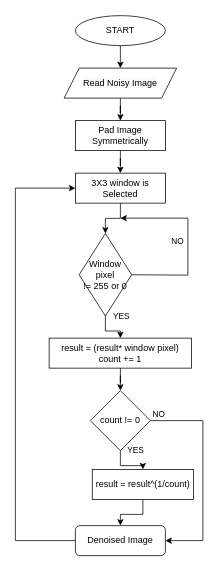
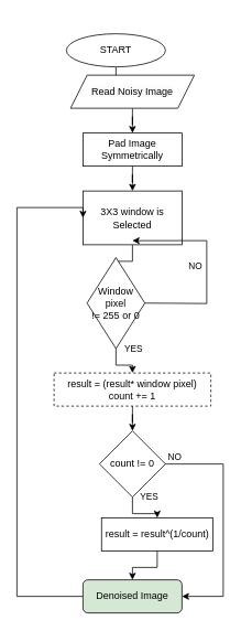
- <mxCell id="3" value="START" style="ellipse;whiteSpace=wrap;html=1;" vertex="1" parent="1"><mxGeometry x="100" y="20" width="120" height="40" as="geometry" /></mxCell>
+ <mxCell id="3" value="START" style="ellipse;whiteSpace=wrap;html=1;" vertex="1" parent="1"><mxGeometry x="80" y="40" width="120" height="40" as="geometry" /></mxCell>
- <mxCell id="9" value="3X3 window is Selected" style="whiteSpace=wrap;html=1;" vertex="1" parent="1"><mxGeometry x="100" y="230" width="120" height="40" as="geometry" /></mxCell>
+ <mxCell id="9" value="3X3 window is Selected" style="whiteSpace=wrap;html=1;" vertex="1" parent="1"><mxGeometry x="100" y="230" width="120" height="65" as="geometry" /></mxCell>
- <mxCell id="16" value="result = (result* window pixel)&lt;br&gt;count += 1" style="whiteSpace=wrap;html=1;" vertex="1" parent="1"><mxGeometry x="65" y="450" width="190" height="40" as="geometry" /></mxCell>
+ <mxCell id="16" value="result = (result* window pixel)&lt;br&gt;count += 1" style="whiteSpace=wrap;html=1;dashed=1;" vertex="1" parent="1"><mxGeometry x="65" y="450" width="190" height="40" as="geometry" /></mxCell>
- <mxCell id="24" value="Denoised Image" style="rounded=1;whiteSpace=wrap;html=1;" vertex="1" parent="1"><mxGeometry x="100" y="700" width="120" height="40" as="geometry" /></mxCell>
+ <mxCell id="24" value="Denoised Image" style="rounded=1;whiteSpace=wrap;html=1;fillColor=#d5e8d4;" vertex="1" parent="1"><mxGeometry x="100" y="700" width="120" height="40" as="geometry" /></mxCell>
